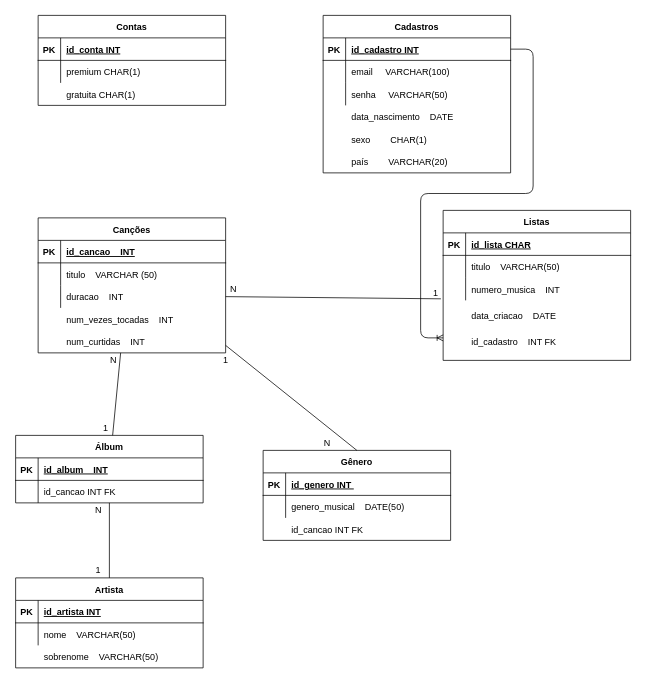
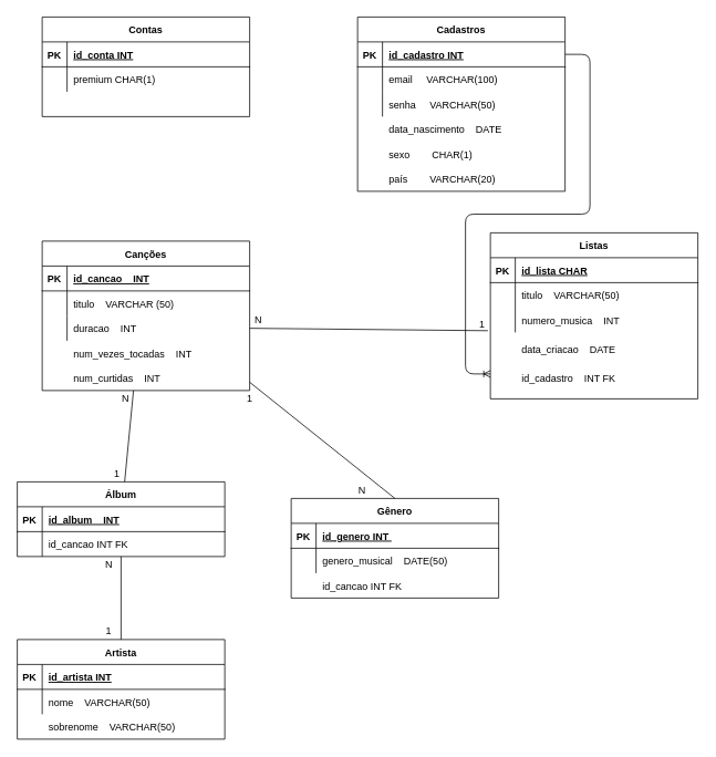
- <mxCell id="10" value="gratuita CHAR(1)" style="shape=partialRectangle;overflow=hidden;connectable=0;fillColor=none;top=0;left=0;bottom=0;right=0;align=left;spacingLeft=6;" vertex="1" parent="2"><mxGeometry x="30" y="90" width="220" height="30" as="geometry" /></mxCell>
